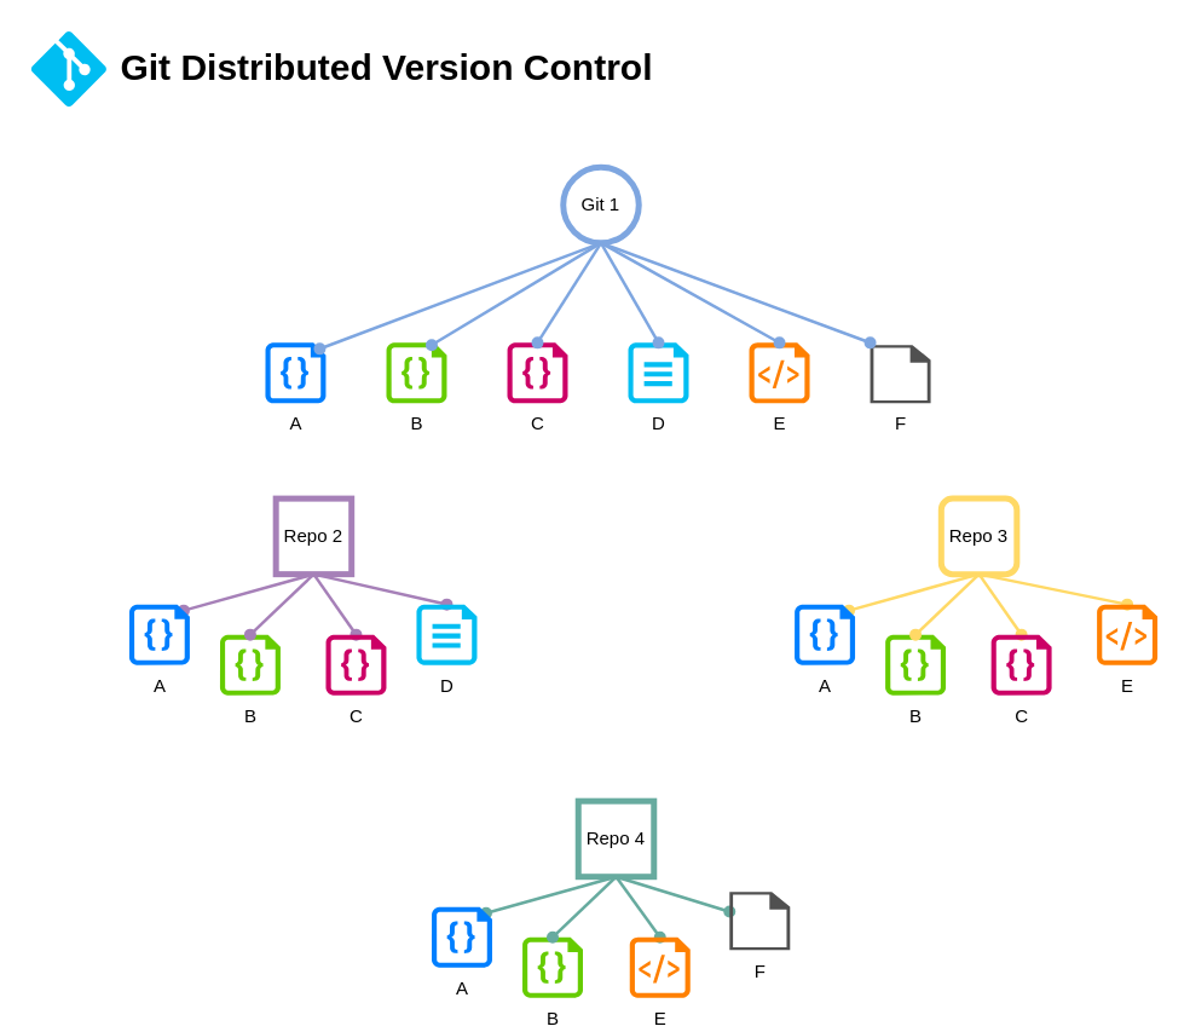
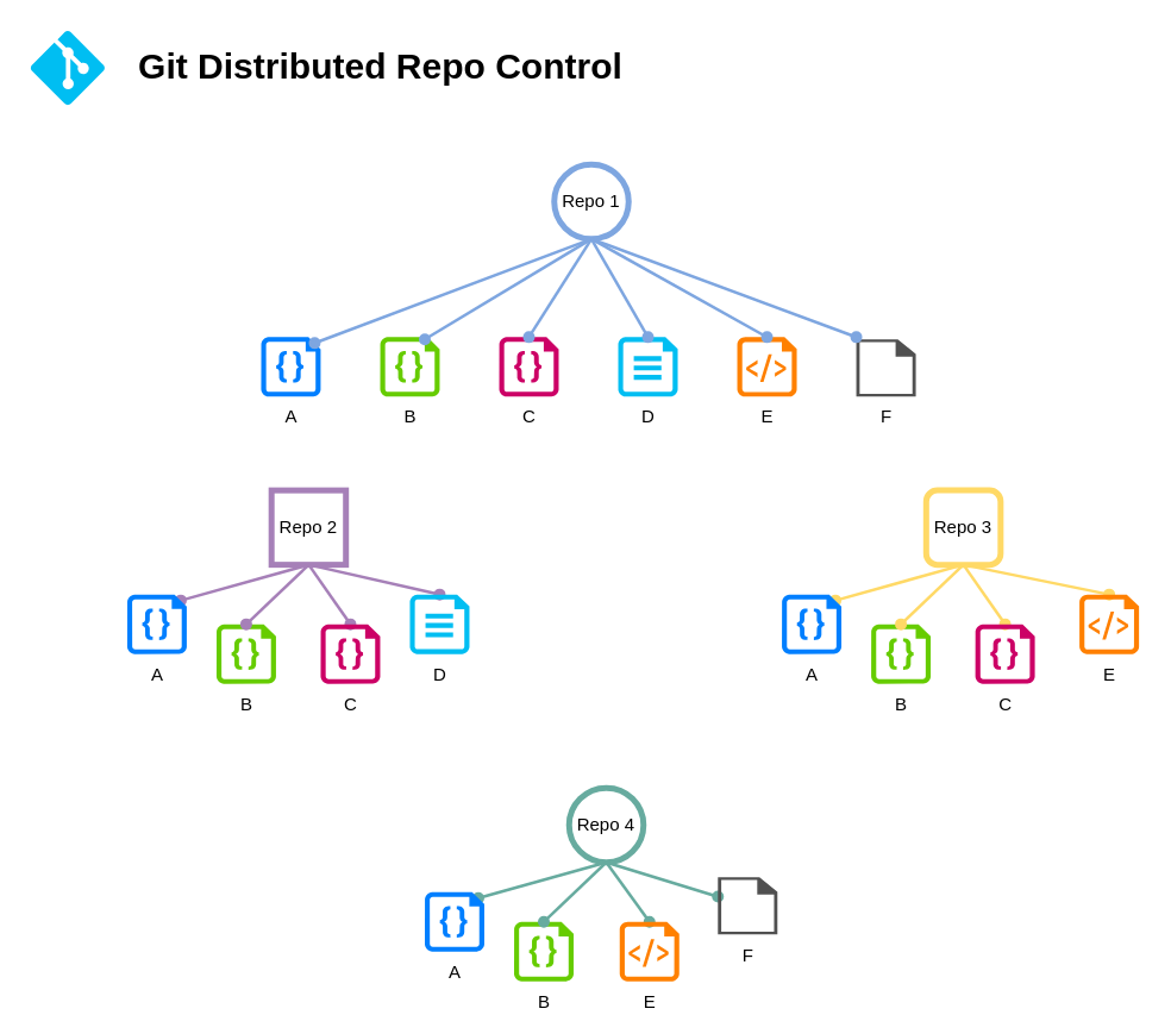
- <mxCell id="48" value="&lt;font size=&quot;1&quot;&gt;&lt;b style=&quot;font-size: 24px&quot;&gt;Git Distributed Version Control&lt;/b&gt;&lt;/font&gt;" style="text;html=1;resizable=0;autosize=1;align=center;verticalAlign=middle;points=[];fillColor=none;strokeColor=none;rounded=0;" vertex="1" parent="47"><mxGeometry x="50" y="15" width="370" height="20" as="geometry" /></mxCell>
+ <mxCell id="48" value="&lt;font size=&quot;1&quot;&gt;&lt;b style=&quot;font-size: 24px&quot;&gt;Git Distributed Repo Control&lt;/b&gt;&lt;/font&gt;" style="text;html=1;resizable=0;autosize=1;align=center;verticalAlign=middle;points=[];fillColor=none;strokeColor=none;rounded=0;" vertex="1" parent="47"><mxGeometry x="50" y="15" width="370" height="20" as="geometry" /></mxCell>
- <mxCell id="21" value="Git 1" style="ellipse;whiteSpace=wrap;html=1;aspect=fixed;fillColor=default;strokeWidth=4;strokeColor=#7EA6E0;" vertex="1" parent="12"><mxGeometry x="197" width="50" height="50" as="geometry" /></mxCell>
+ <mxCell id="21" value="Repo 1" style="ellipse;whiteSpace=wrap;html=1;aspect=fixed;fillColor=default;strokeWidth=4;strokeColor=#7EA6E0;" vertex="1" parent="12"><mxGeometry x="197" width="50" height="50" as="geometry" /></mxCell>
- <mxCell id="38" value="Repo 4" style="whiteSpace=wrap;html=1;aspect=fixed;fillColor=default;strokeWidth=4;strokeColor=#67AB9F;rounded=0;" vertex="1" parent="37"><mxGeometry x="97" width="50" height="50" as="geometry" /></mxCell>
+ <mxCell id="38" value="Repo 4" style="ellipse;whiteSpace=wrap;html=1;aspect=fixed;fillColor=default;strokeWidth=4;strokeColor=#67AB9F;" vertex="1" parent="37"><mxGeometry x="97" width="50" height="50" as="geometry" /></mxCell>
